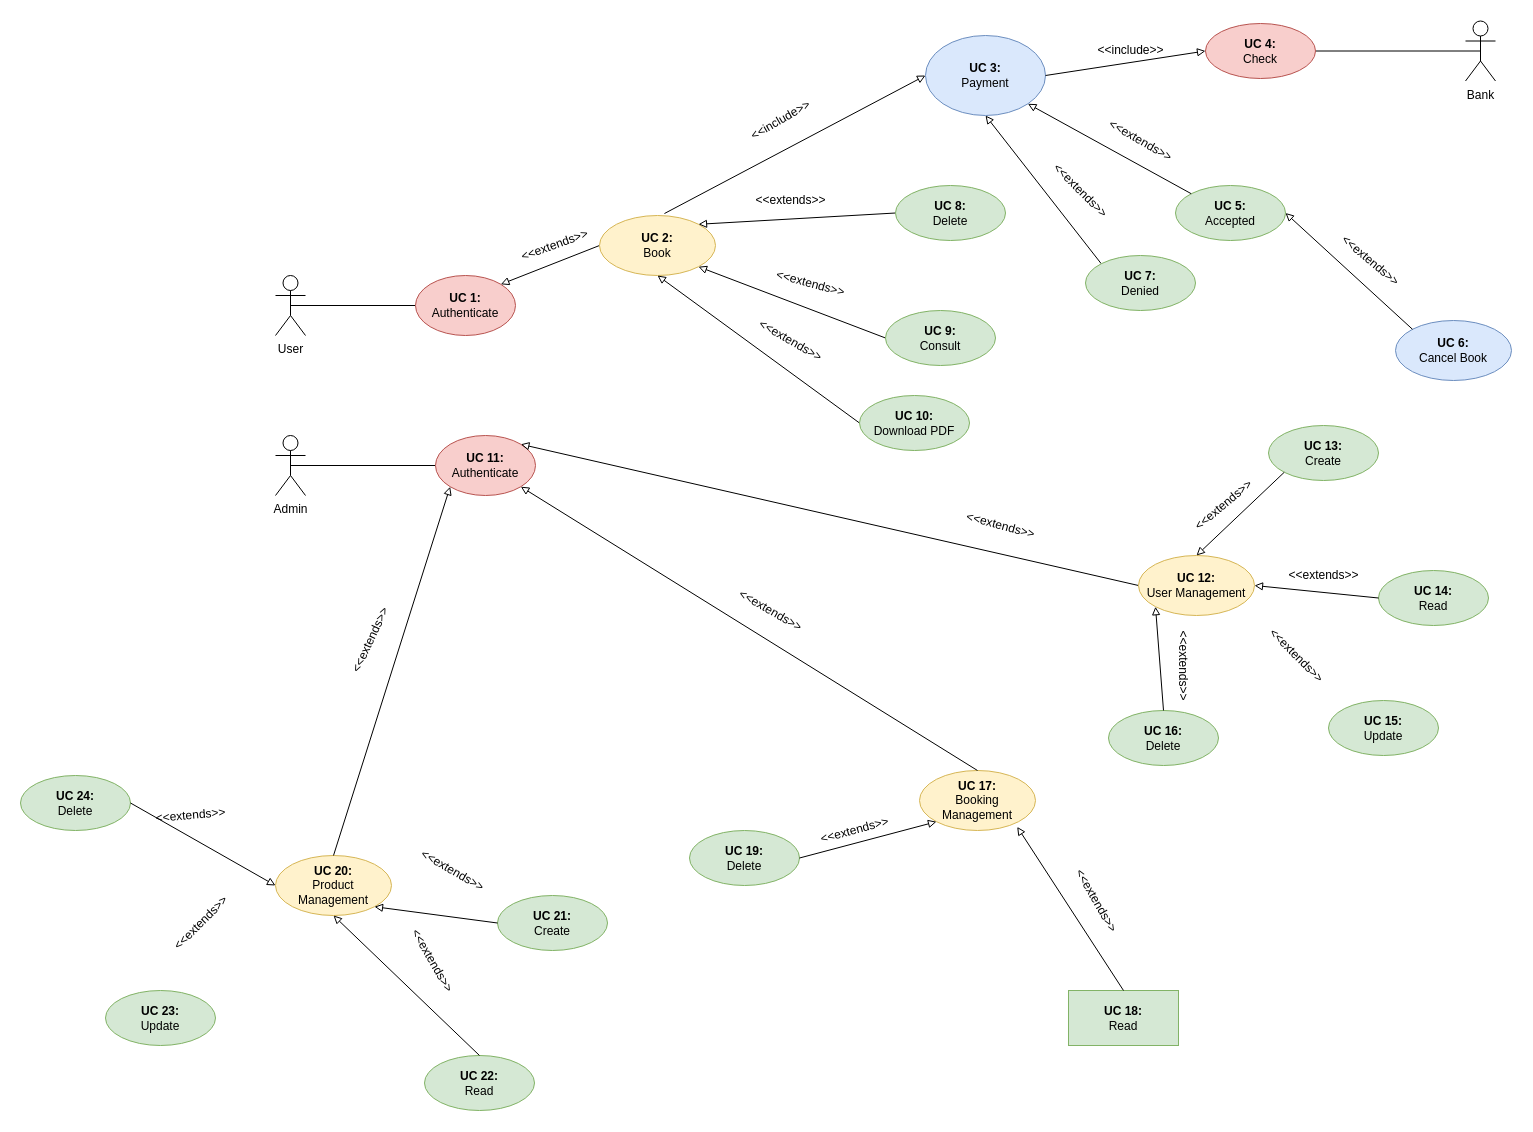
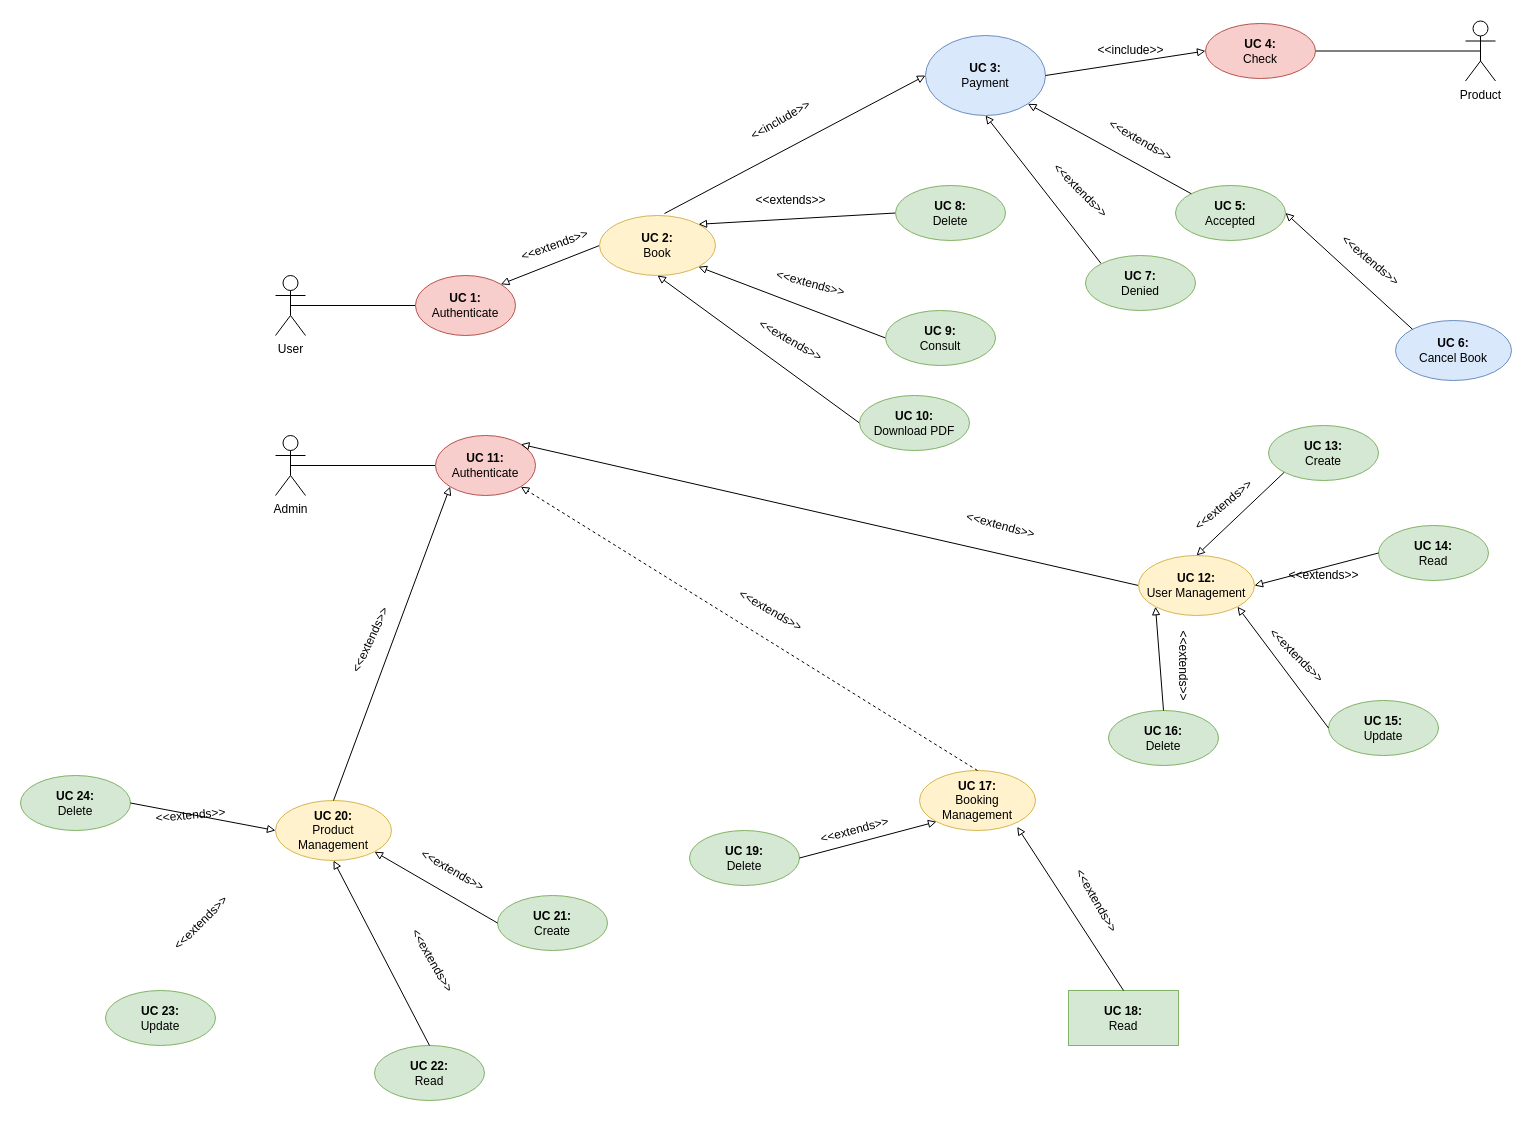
- <mxCell id="36" value="Bank" style="shape=umlActor;verticalLabelPosition=bottom;verticalAlign=top;html=1;outlineConnect=0;" parent="1" vertex="1"><mxGeometry x="1465" y="20.5" width="30" height="60" as="geometry" /></mxCell>
+ <mxCell id="36" value="Product" style="shape=umlActor;verticalLabelPosition=bottom;verticalAlign=top;html=1;outlineConnect=0;" parent="1" vertex="1"><mxGeometry x="1465" y="20.5" width="30" height="60" as="geometry" /></mxCell>
- <mxCell id="23" value="&lt;div&gt;&lt;b&gt;UC 14:&lt;/b&gt;&lt;/div&gt;&lt;div&gt;Read&lt;br&gt;&lt;/div&gt;" style="ellipse;whiteSpace=wrap;html=1;fillColor=#d5e8d4;strokeColor=#82b366;" parent="1" vertex="1"><mxGeometry x="1378" y="570" width="110" height="55" as="geometry" /></mxCell>
+ <mxCell id="23" value="&lt;div&gt;&lt;b&gt;UC 14:&lt;/b&gt;&lt;/div&gt;&lt;div&gt;Read&lt;br&gt;&lt;/div&gt;" style="ellipse;whiteSpace=wrap;html=1;fillColor=#d5e8d4;strokeColor=#82b366;" parent="1" vertex="1"><mxGeometry x="1378" y="525" width="110" height="55" as="geometry" /></mxCell>
- <mxCell id="22" value="" style="endArrow=block;html=1;rounded=0;entryX=1;entryY=1;entryDx=0;entryDy=0;exitX=0.5;exitY=0;exitDx=0;exitDy=0;endFill=0;" parent="1" source="21" target="7" edge="1"><mxGeometry width="50" height="50" relative="1" as="geometry"><mxPoint x="600" y="545" as="sourcePoint" /><mxPoint x="515" y="584" as="targetPoint" /></mxGeometry></mxCell>
+ <mxCell id="22" value="" style="endArrow=block;html=1;rounded=0;entryX=1;entryY=1;entryDx=0;entryDy=0;exitX=0.5;exitY=0;exitDx=0;exitDy=0;endFill=0;dashed=1;" parent="1" source="21" target="7" edge="1"><mxGeometry width="50" height="50" relative="1" as="geometry"><mxPoint x="600" y="545" as="sourcePoint" /><mxPoint x="515" y="584" as="targetPoint" /></mxGeometry></mxCell>
+ <mxCell id="34" value="" style="endArrow=block;html=1;rounded=0;entryX=1;entryY=1;entryDx=0;entryDy=0;endFill=0;exitX=0;exitY=0.5;exitDx=0;exitDy=0;" parent="1" source="25" target="20" edge="1"><mxGeometry width="50" height="50" relative="1" as="geometry"><mxPoint x="1316" y="625" as="sourcePoint" /><mxPoint x="1228" y="708" as="targetPoint" /></mxGeometry></mxCell>
- <mxCell id="52" value="&lt;b&gt;UC 20:&lt;/b&gt;&lt;br&gt;Product Management" style="ellipse;whiteSpace=wrap;html=1;fillColor=#fff2cc;strokeColor=#d6b656;" parent="1" vertex="1"><mxGeometry x="275" y="855" width="116" height="60" as="geometry" /></mxCell>
+ <mxCell id="52" value="&lt;b&gt;UC 20:&lt;/b&gt;&lt;br&gt;Product Management" style="ellipse;whiteSpace=wrap;html=1;fillColor=#fff2cc;strokeColor=#d6b656;" parent="1" vertex="1"><mxGeometry x="275" y="800" width="116" height="60" as="geometry" /></mxCell>
- <mxCell id="57" value="&lt;div&gt;&lt;b&gt;UC 22:&lt;/b&gt;&lt;/div&gt;&lt;div&gt;Read&lt;br&gt;&lt;/div&gt;" style="ellipse;whiteSpace=wrap;html=1;fillColor=#d5e8d4;strokeColor=#82b366;" parent="1" vertex="1"><mxGeometry x="424" y="1055" width="110" height="55" as="geometry" /></mxCell>
+ <mxCell id="57" value="&lt;div&gt;&lt;b&gt;UC 22:&lt;/b&gt;&lt;/div&gt;&lt;div&gt;Read&lt;br&gt;&lt;/div&gt;" style="ellipse;whiteSpace=wrap;html=1;fillColor=#d5e8d4;strokeColor=#82b366;" parent="1" vertex="1"><mxGeometry x="374" y="1045" width="110" height="55" as="geometry" /></mxCell>
